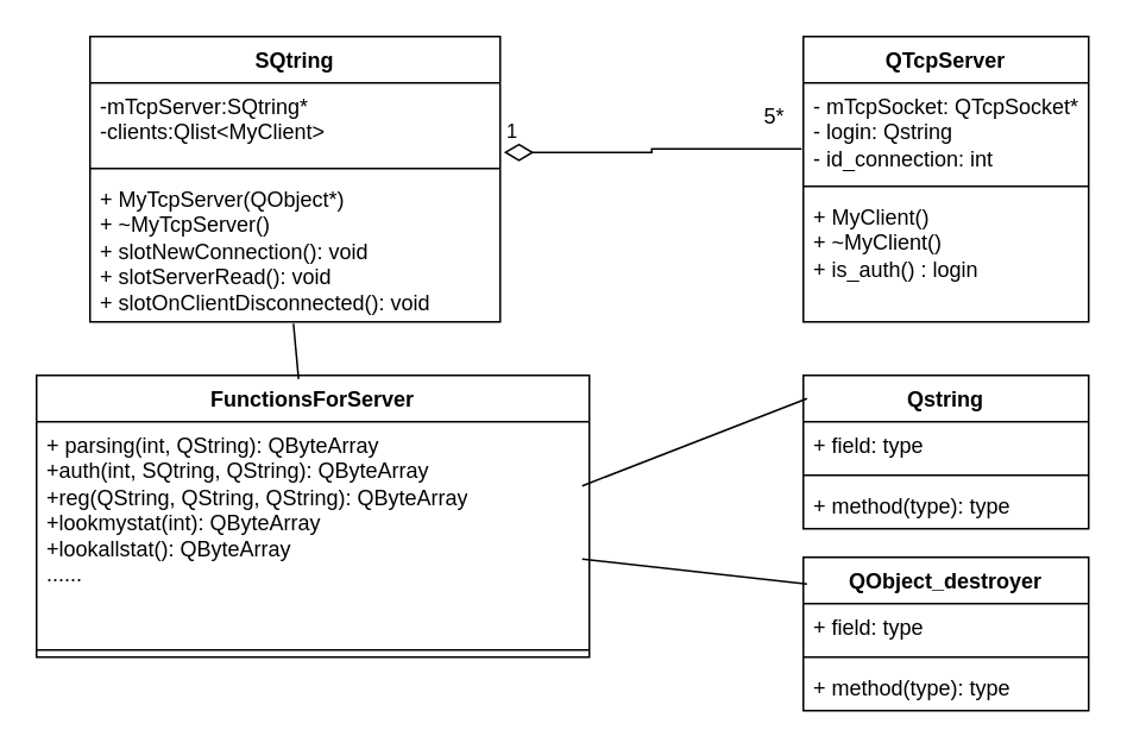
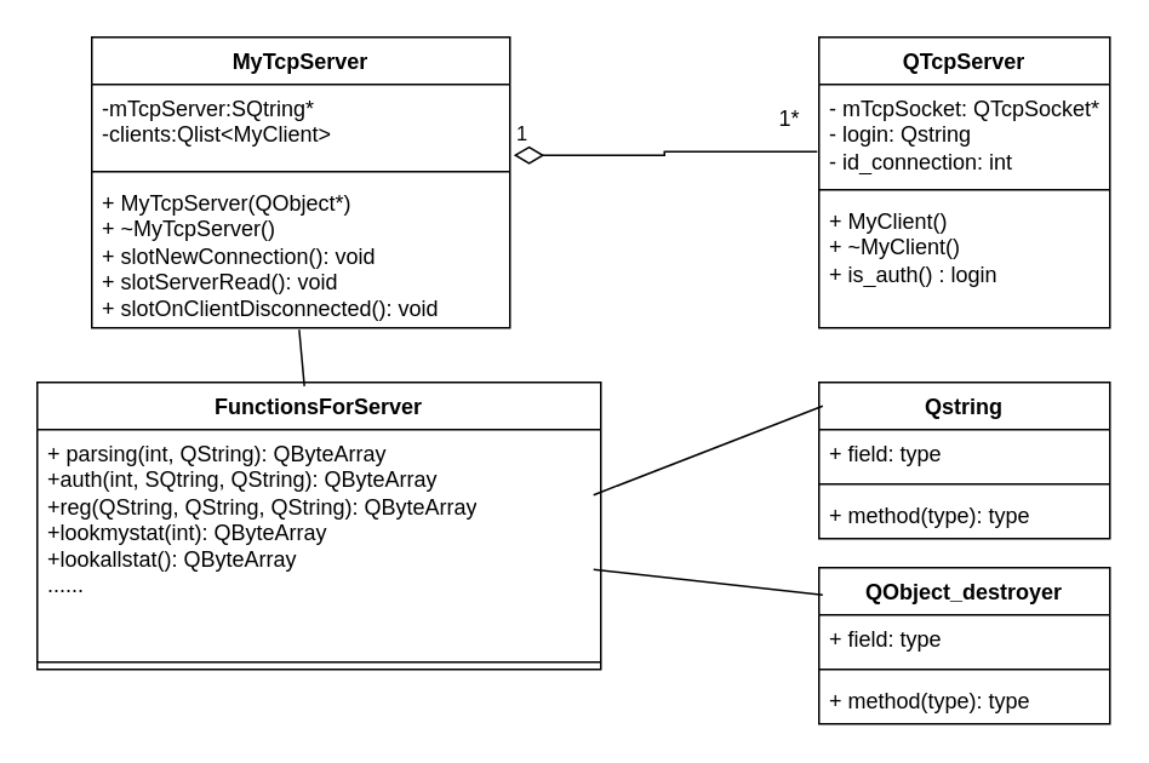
- <mxCell id="2" value="SQtring" style="swimlane;fontStyle=1;align=center;verticalAlign=top;childLayout=stackLayout;horizontal=1;startSize=26;horizontalStack=0;resizeParent=1;resizeParentMax=0;resizeLast=0;collapsible=1;marginBottom=0;whiteSpace=wrap;html=1;" vertex="1" parent="1"><mxGeometry x="50" y="20" width="230" height="160" as="geometry" /></mxCell>
+ <mxCell id="2" value="MyTcpServer" style="swimlane;fontStyle=1;align=center;verticalAlign=top;childLayout=stackLayout;horizontal=1;startSize=26;horizontalStack=0;resizeParent=1;resizeParentMax=0;resizeLast=0;collapsible=1;marginBottom=0;whiteSpace=wrap;html=1;" vertex="1" parent="1"><mxGeometry x="50" y="20" width="230" height="160" as="geometry" /></mxCell>
- <mxCell id="25" value="5*" style="text;html=1;align=center;verticalAlign=middle;whiteSpace=wrap;rounded=0;" vertex="1" parent="1"><mxGeometry x="404" y="50" width="60" height="30" as="geometry" /></mxCell>
+ <mxCell id="25" value="1*" style="text;html=1;align=center;verticalAlign=middle;whiteSpace=wrap;rounded=0;" vertex="1" parent="1"><mxGeometry x="404" y="50" width="60" height="30" as="geometry" /></mxCell>
